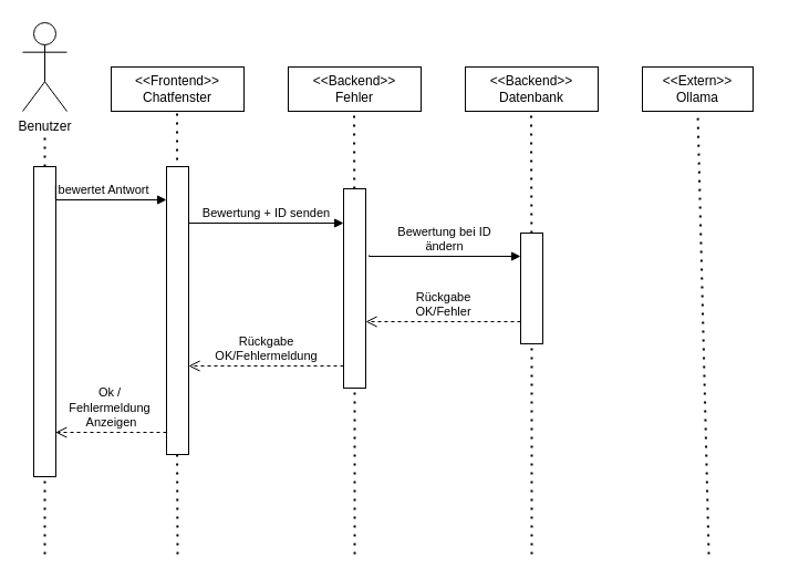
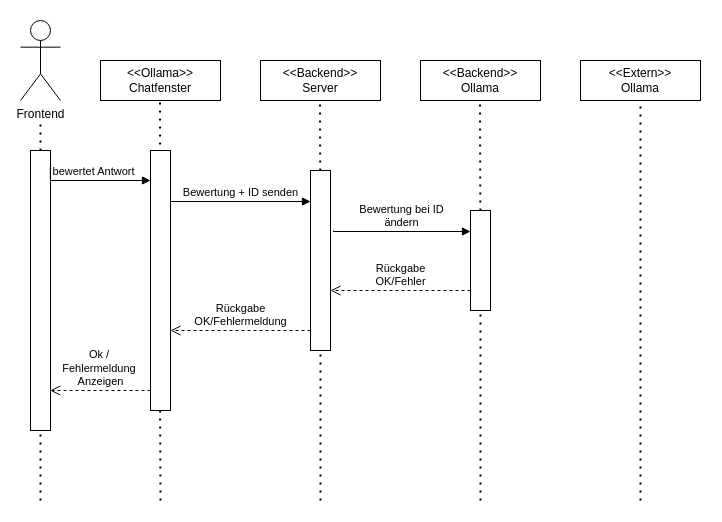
- <mxCell id="4" value="&lt;div&gt;&amp;lt;&amp;lt;Frontend&amp;gt;&amp;gt;&lt;/div&gt;&lt;div&gt;Chatfenster&lt;/div&gt;" style="html=1;whiteSpace=wrap;" vertex="1" parent="1"><mxGeometry x="100" y="60" width="120" height="40" as="geometry" /></mxCell>
+ <mxCell id="4" value="&lt;div&gt;&amp;lt;&amp;lt;Ollama&amp;gt;&amp;gt;&lt;/div&gt;&lt;div&gt;Chatfenster&lt;/div&gt;" style="html=1;whiteSpace=wrap;" vertex="1" parent="1"><mxGeometry x="100" y="60" width="120" height="40" as="geometry" /></mxCell>
- <mxCell id="5" value="&amp;lt;&amp;lt;Backend&amp;gt;&amp;gt;&lt;div&gt;Fehler&lt;/div&gt;" style="html=1;whiteSpace=wrap;" vertex="1" parent="1"><mxGeometry x="260" y="60" width="120" height="40" as="geometry" /></mxCell>
+ <mxCell id="5" value="&amp;lt;&amp;lt;Backend&amp;gt;&amp;gt;&lt;div&gt;Server&lt;/div&gt;" style="html=1;whiteSpace=wrap;" vertex="1" parent="1"><mxGeometry x="260" y="60" width="120" height="40" as="geometry" /></mxCell>
- <mxCell id="6" value="&amp;lt;&amp;lt;Backend&amp;gt;&amp;gt;&lt;div&gt;Datenbank&lt;/div&gt;" style="html=1;whiteSpace=wrap;" vertex="1" parent="1"><mxGeometry x="420" y="60" width="120" height="40" as="geometry" /></mxCell>
+ <mxCell id="6" value="&amp;lt;&amp;lt;Backend&amp;gt;&amp;gt;&lt;div&gt;Ollama&lt;/div&gt;" style="html=1;whiteSpace=wrap;" vertex="1" parent="1"><mxGeometry x="420" y="60" width="120" height="40" as="geometry" /></mxCell>
- <mxCell id="7" value="&amp;lt;&amp;lt;Extern&amp;gt;&amp;gt;&lt;div&gt;Ollama&lt;/div&gt;" style="html=1;whiteSpace=wrap;" vertex="1" parent="1"><mxGeometry x="580" y="60" width="100" height="40" as="geometry" /></mxCell>
+ <mxCell id="7" value="&amp;lt;&amp;lt;Extern&amp;gt;&amp;gt;&lt;div&gt;Ollama&lt;/div&gt;" style="html=1;whiteSpace=wrap;" vertex="1" parent="1"><mxGeometry x="580" y="60" width="120" height="40" as="geometry" /></mxCell>
- <mxCell id="2" value="Benutzer" style="shape=umlActor;verticalLabelPosition=bottom;verticalAlign=top;html=1;outlineConnect=0;" vertex="1" parent="1"><mxGeometry x="20" y="20" width="40" height="80" as="geometry" /></mxCell>
+ <mxCell id="2" value="Frontend" style="shape=umlActor;verticalLabelPosition=bottom;verticalAlign=top;html=1;outlineConnect=0;" vertex="1" parent="1"><mxGeometry x="20" y="20" width="40" height="80" as="geometry" /></mxCell>
